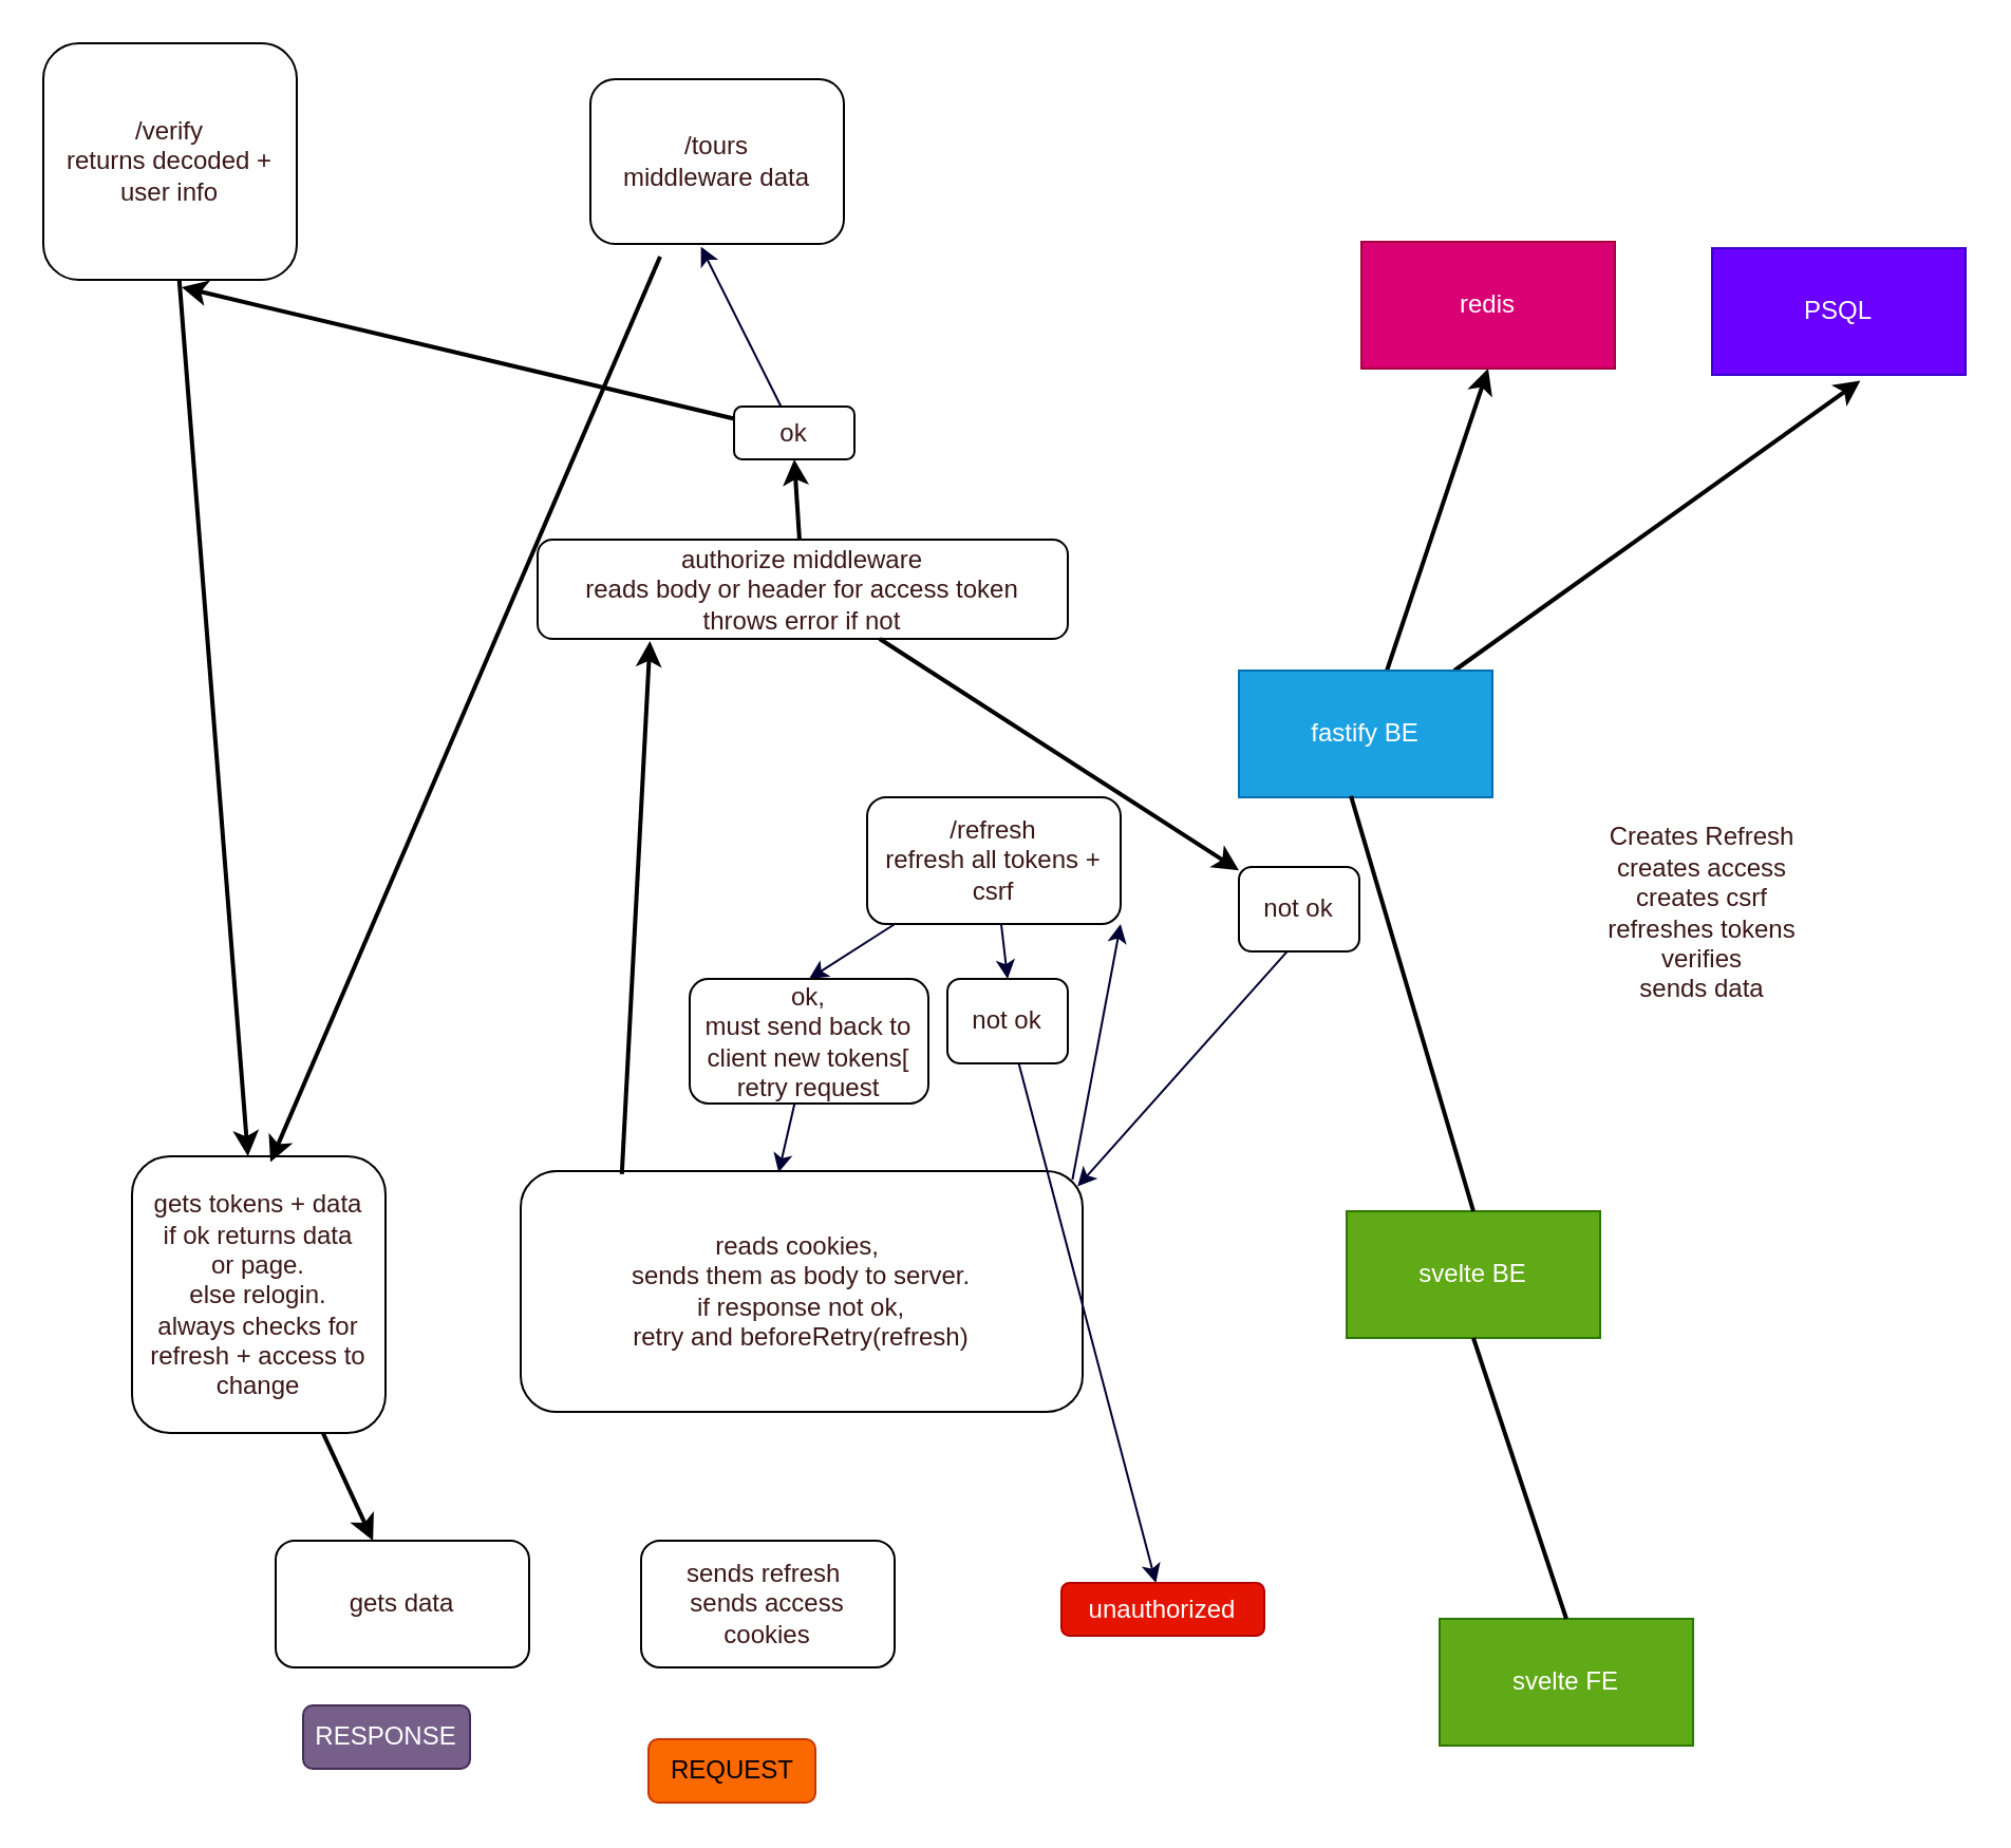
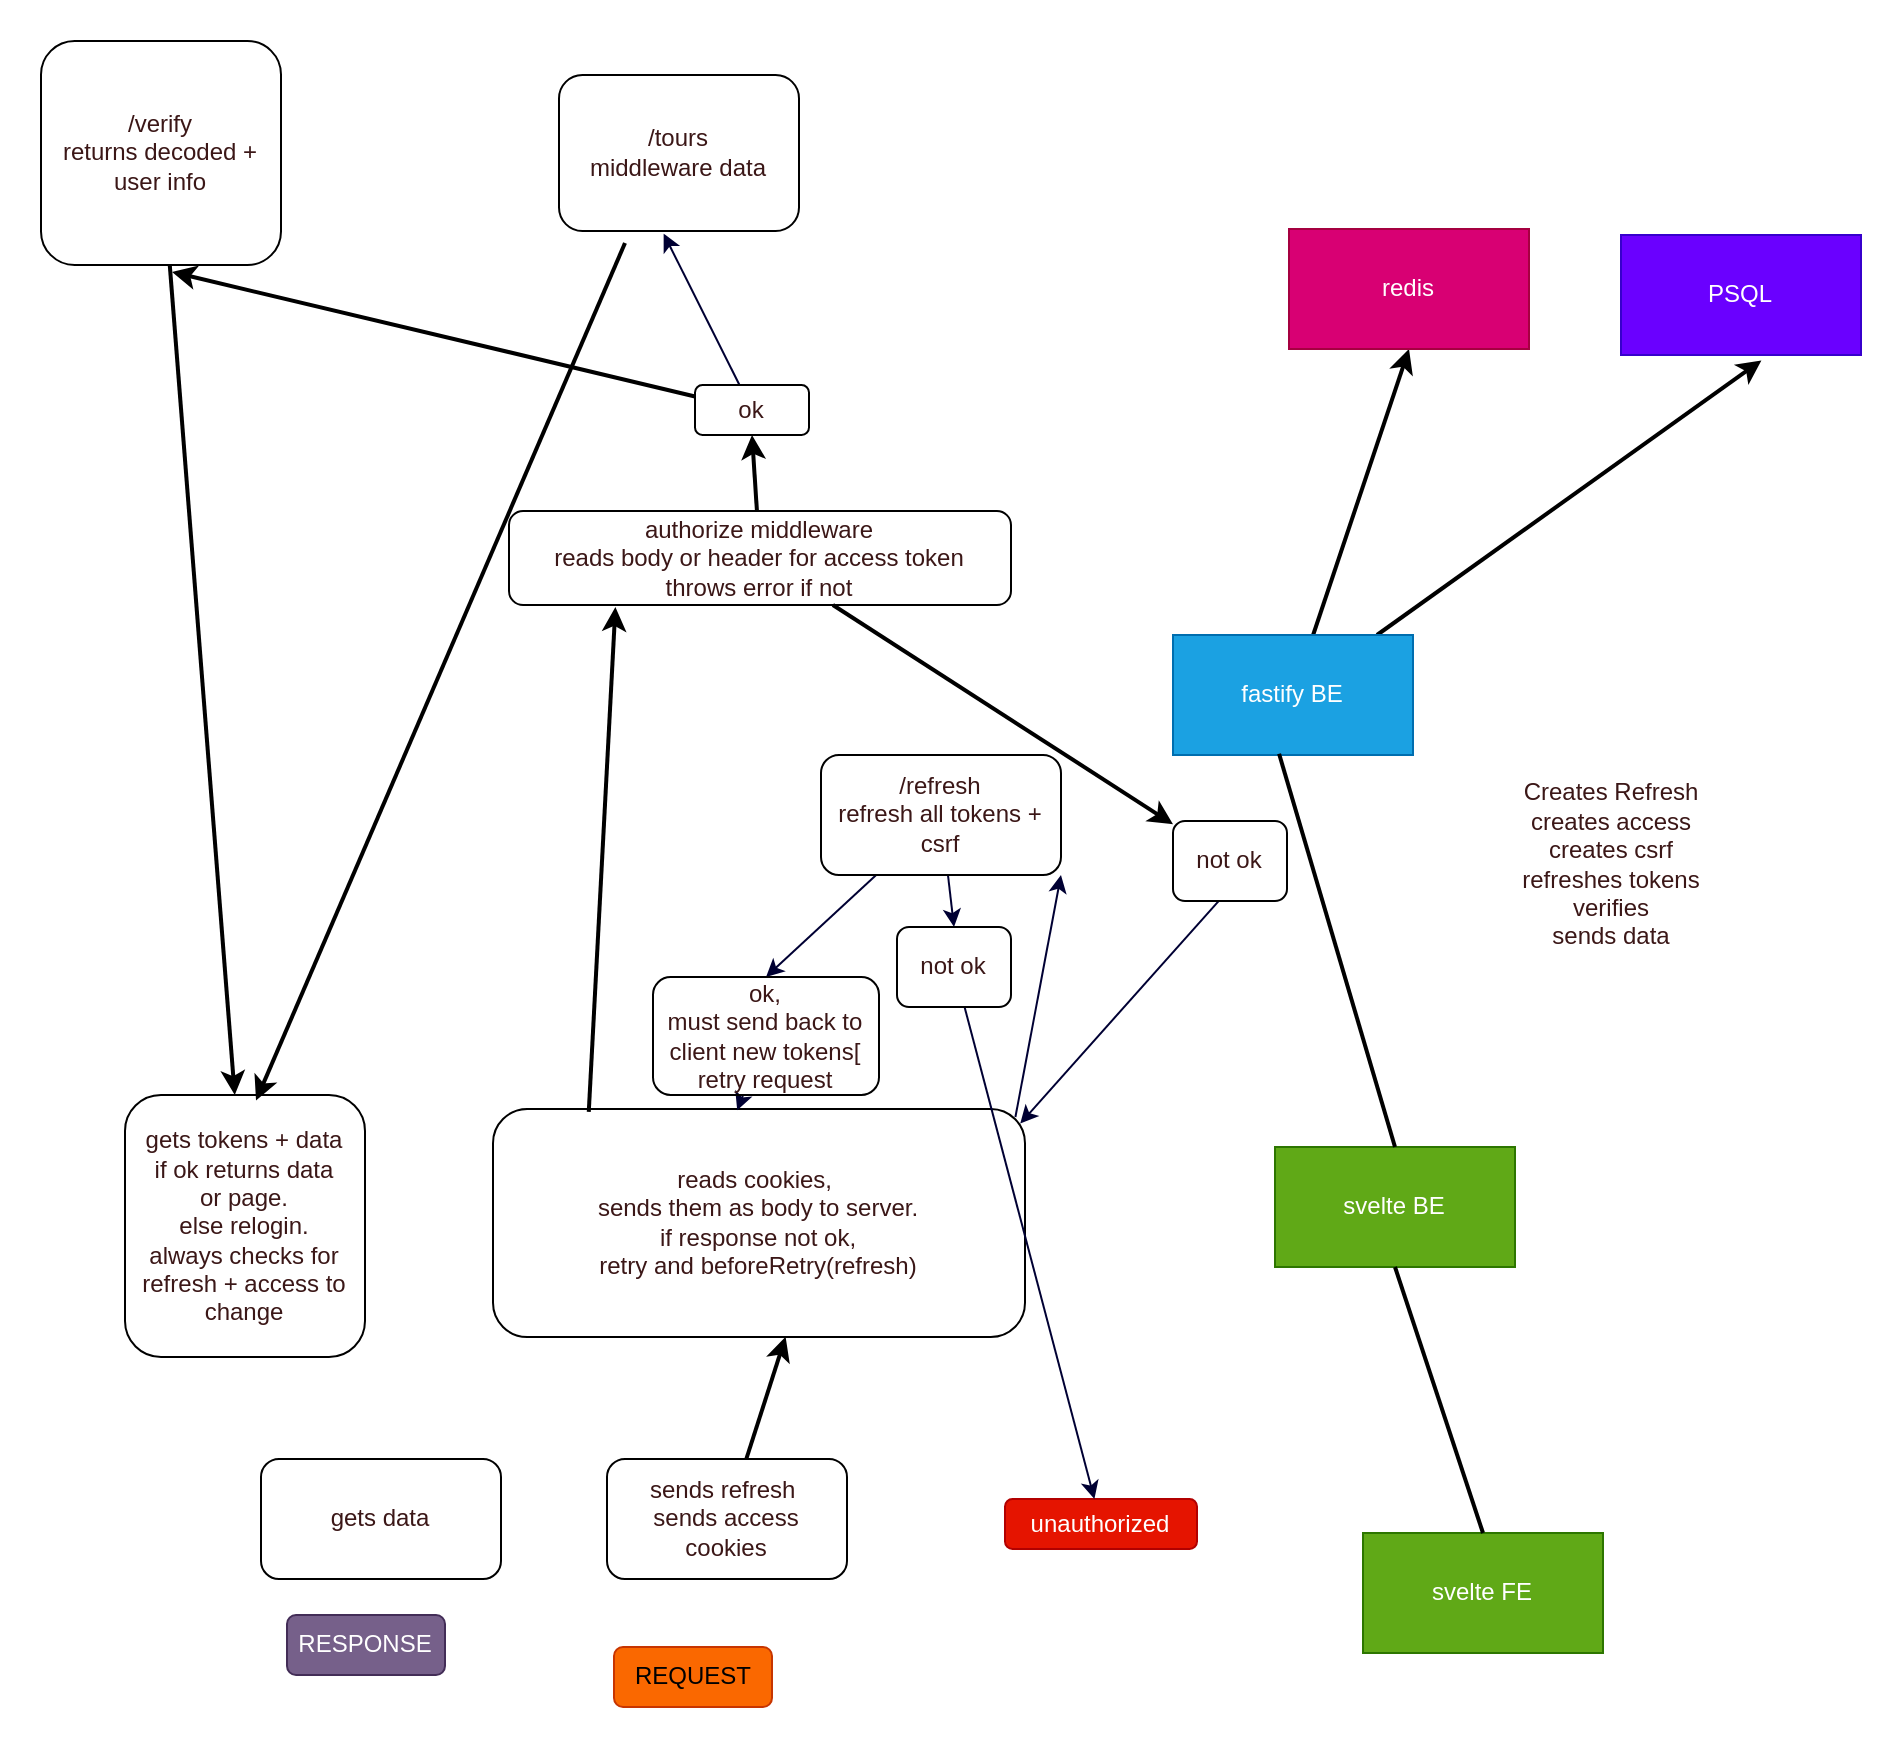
- <mxCell id="41" value="ok,&lt;br&gt;must send back to client new tokens[&lt;br&gt;retry request" style="rounded=1;whiteSpace=wrap;html=1;fontColor=#3b1717;labelBackgroundColor=none;fillColor=none;" vertex="1" parent="1"><mxGeometry x="326" y="463" width="113" height="59" as="geometry" /></mxCell>
+ <mxCell id="41" value="ok,&lt;br&gt;must send back to client new tokens[&lt;br&gt;retry request" style="rounded=1;whiteSpace=wrap;html=1;fontColor=#3b1717;labelBackgroundColor=none;fillColor=none;" vertex="1" parent="1"><mxGeometry x="326" y="488" width="113" height="59" as="geometry" /></mxCell>
- <mxCell id="21" style="edgeStyle=none;html=1;strokeColor=#000000;strokeWidth=2;fontColor=#3b1717;" parent="1" source="22" target="23" edge="1"><mxGeometry relative="1" as="geometry" /></mxCell>
+ <mxCell id="12" style="edgeStyle=none;html=1;entryX=0.55;entryY=0.999;entryDx=0;entryDy=0;entryPerimeter=0;strokeColor=#000000;strokeWidth=2;fontColor=#3b1717;" parent="1" source="13" target="20" edge="1"><mxGeometry relative="1" as="geometry" /></mxCell>
